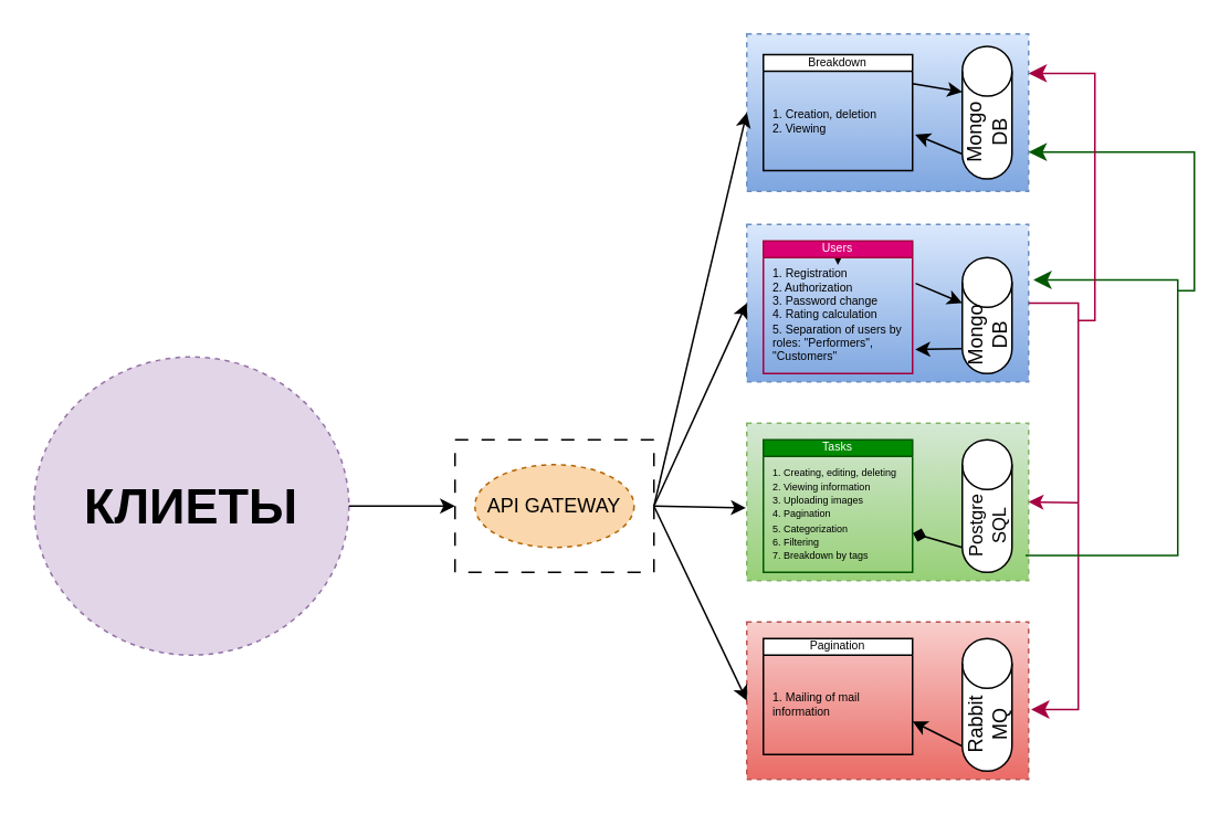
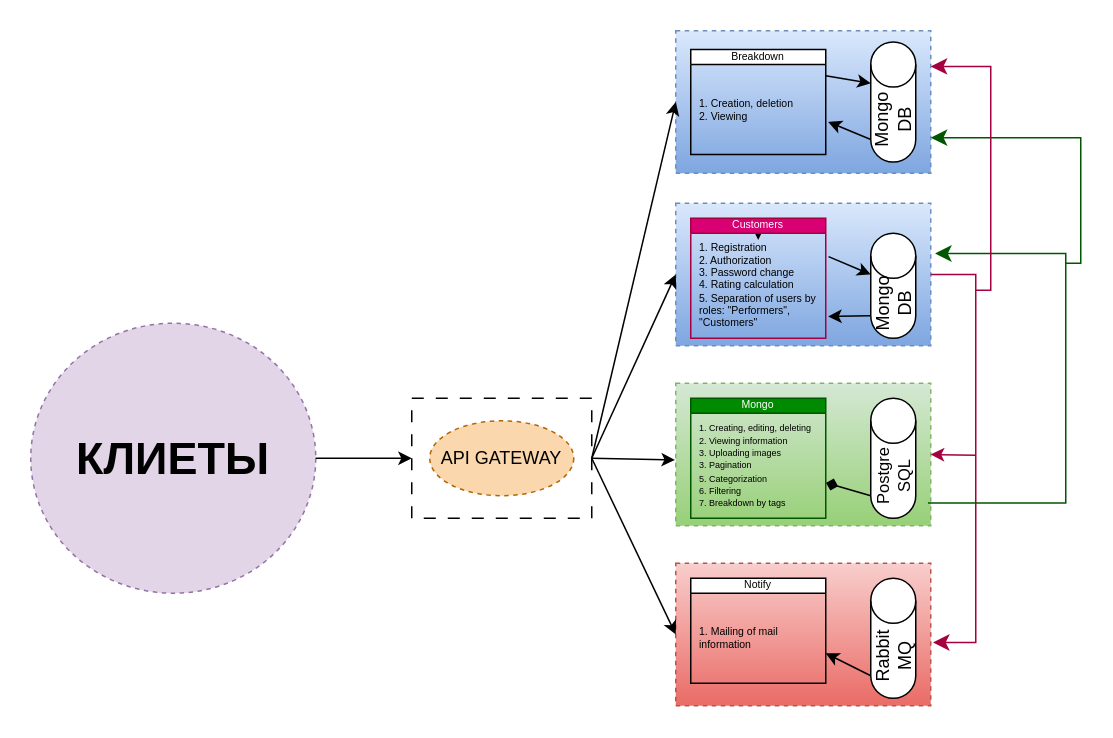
- <mxCell id="19" value="Users" style="swimlane;fontStyle=0;childLayout=stackLayout;horizontal=1;startSize=10;horizontalStack=0;resizeParent=1;resizeParentMax=0;resizeLast=0;collapsible=1;marginBottom=0;whiteSpace=wrap;html=1;fontSize=7;fillColor=#d80073;strokeColor=#A50040;fontColor=#ffffff;" parent="16" vertex="1"><mxGeometry y="-10" width="90" height="80" as="geometry" /></mxCell>
+ <mxCell id="19" value="Customers" style="swimlane;fontStyle=0;childLayout=stackLayout;horizontal=1;startSize=10;horizontalStack=0;resizeParent=1;resizeParentMax=0;resizeLast=0;collapsible=1;marginBottom=0;whiteSpace=wrap;html=1;fontSize=7;fillColor=#d80073;strokeColor=#A50040;fontColor=#ffffff;" parent="16" vertex="1"><mxGeometry y="-10" width="90" height="80" as="geometry" /></mxCell>
- <mxCell id="25" value="Tasks" style="swimlane;fontStyle=0;childLayout=stackLayout;horizontal=1;startSize=10;horizontalStack=0;resizeParent=1;resizeParentMax=0;resizeLast=0;collapsible=1;marginBottom=0;whiteSpace=wrap;html=1;fontSize=7;fillColor=#008a00;fontColor=#ffffff;strokeColor=#005700;" parent="23" vertex="1"><mxGeometry width="90" height="80" as="geometry" /></mxCell>
+ <mxCell id="25" value="Mongo" style="swimlane;fontStyle=0;childLayout=stackLayout;horizontal=1;startSize=10;horizontalStack=0;resizeParent=1;resizeParentMax=0;resizeLast=0;collapsible=1;marginBottom=0;whiteSpace=wrap;html=1;fontSize=7;fillColor=#008a00;fontColor=#ffffff;strokeColor=#005700;" parent="23" vertex="1"><mxGeometry width="90" height="80" as="geometry" /></mxCell>
- <mxCell id="26" value="&lt;div&gt;&lt;font style=&quot;font-size: 6px;&quot;&gt;1. Creating, editing, deleting&lt;/font&gt;&lt;/div&gt;&lt;div&gt;&lt;font style=&quot;font-size: 6px;&quot;&gt;2. Viewing information&lt;br&gt;&lt;/font&gt;&lt;/div&gt;&lt;div&gt;&lt;font style=&quot;font-size: 6px;&quot;&gt;3. Uploading images&lt;br&gt;&lt;/font&gt;&lt;/div&gt;&lt;div&gt;&lt;font style=&quot;font-size: 6px;&quot;&gt;4. Pagination&lt;br&gt;&lt;/font&gt;&lt;/div&gt;&lt;div&gt;&lt;font style=&quot;font-size: 6px;&quot;&gt;5. Categorization&lt;br&gt;&lt;/font&gt;&lt;/div&gt;&lt;div&gt;&lt;font style=&quot;font-size: 6px;&quot;&gt;6. Filtering&lt;br&gt;&lt;/font&gt;&lt;/div&gt;&lt;div&gt;&lt;font style=&quot;font-size: 6px;&quot;&gt;7. Breakdown by tags&lt;br&gt;&lt;/font&gt;&lt;/div&gt;" style="text;strokeColor=none;fillColor=none;align=left;verticalAlign=middle;spacingLeft=4;spacingRight=4;overflow=hidden;points=[[0,0.5],[1,0.5]];portConstraint=eastwest;rotatable=0;whiteSpace=wrap;html=1;fontSize=7;" parent="25" vertex="1"><mxGeometry y="10" width="90" height="70" as="geometry" /></mxCell>
+ <mxCell id="26" value="&lt;div&gt;&lt;font style=&quot;font-size: 6px;&quot;&gt;1. Creating, editing, deleting&lt;/font&gt;&lt;/div&gt;&lt;div&gt;&lt;font style=&quot;font-size: 6px;&quot;&gt;2. Viewing information&lt;br&gt;&lt;/font&gt;&lt;/div&gt;&lt;div&gt;&lt;font style=&quot;font-size: 6px;&quot;&gt;3. Uploading images&lt;br&gt;&lt;/font&gt;&lt;/div&gt;&lt;div&gt;&lt;font style=&quot;font-size: 6px;&quot;&gt;3. Pagination&lt;br&gt;&lt;/font&gt;&lt;/div&gt;&lt;div&gt;&lt;font style=&quot;font-size: 6px;&quot;&gt;5. Categorization&lt;br&gt;&lt;/font&gt;&lt;/div&gt;&lt;div&gt;&lt;font style=&quot;font-size: 6px;&quot;&gt;6. Filtering&lt;br&gt;&lt;/font&gt;&lt;/div&gt;&lt;div&gt;&lt;font style=&quot;font-size: 6px;&quot;&gt;7. Breakdown by tags&lt;br&gt;&lt;/font&gt;&lt;/div&gt;" style="text;strokeColor=none;fillColor=none;align=left;verticalAlign=middle;spacingLeft=4;spacingRight=4;overflow=hidden;points=[[0,0.5],[1,0.5]];portConstraint=eastwest;rotatable=0;whiteSpace=wrap;html=1;fontSize=7;" parent="25" vertex="1"><mxGeometry y="10" width="90" height="70" as="geometry" /></mxCell>
- <mxCell id="30" value="Pagination" style="swimlane;fontStyle=0;childLayout=stackLayout;horizontal=1;startSize=10;horizontalStack=0;resizeParent=1;resizeParentMax=0;resizeLast=0;collapsible=1;marginBottom=0;whiteSpace=wrap;html=1;fontSize=7;" parent="28" vertex="1"><mxGeometry width="90" height="70" as="geometry" /></mxCell>
+ <mxCell id="30" value="Notify" style="swimlane;fontStyle=0;childLayout=stackLayout;horizontal=1;startSize=10;horizontalStack=0;resizeParent=1;resizeParentMax=0;resizeLast=0;collapsible=1;marginBottom=0;whiteSpace=wrap;html=1;fontSize=7;" parent="28" vertex="1"><mxGeometry width="90" height="70" as="geometry" /></mxCell>
